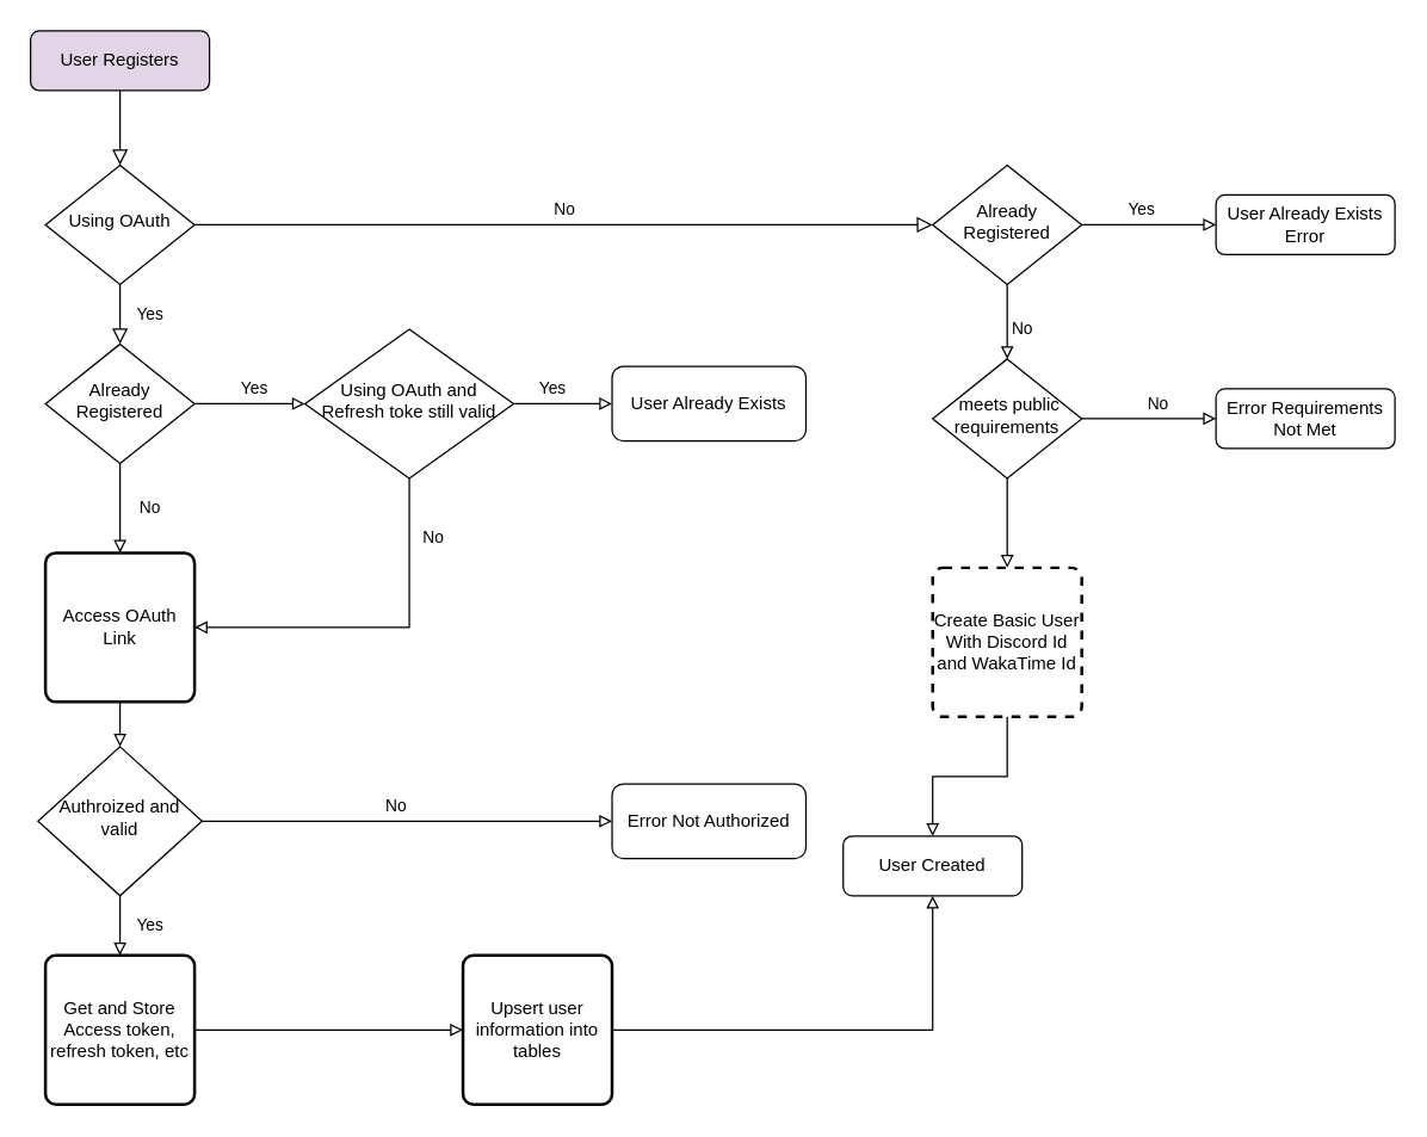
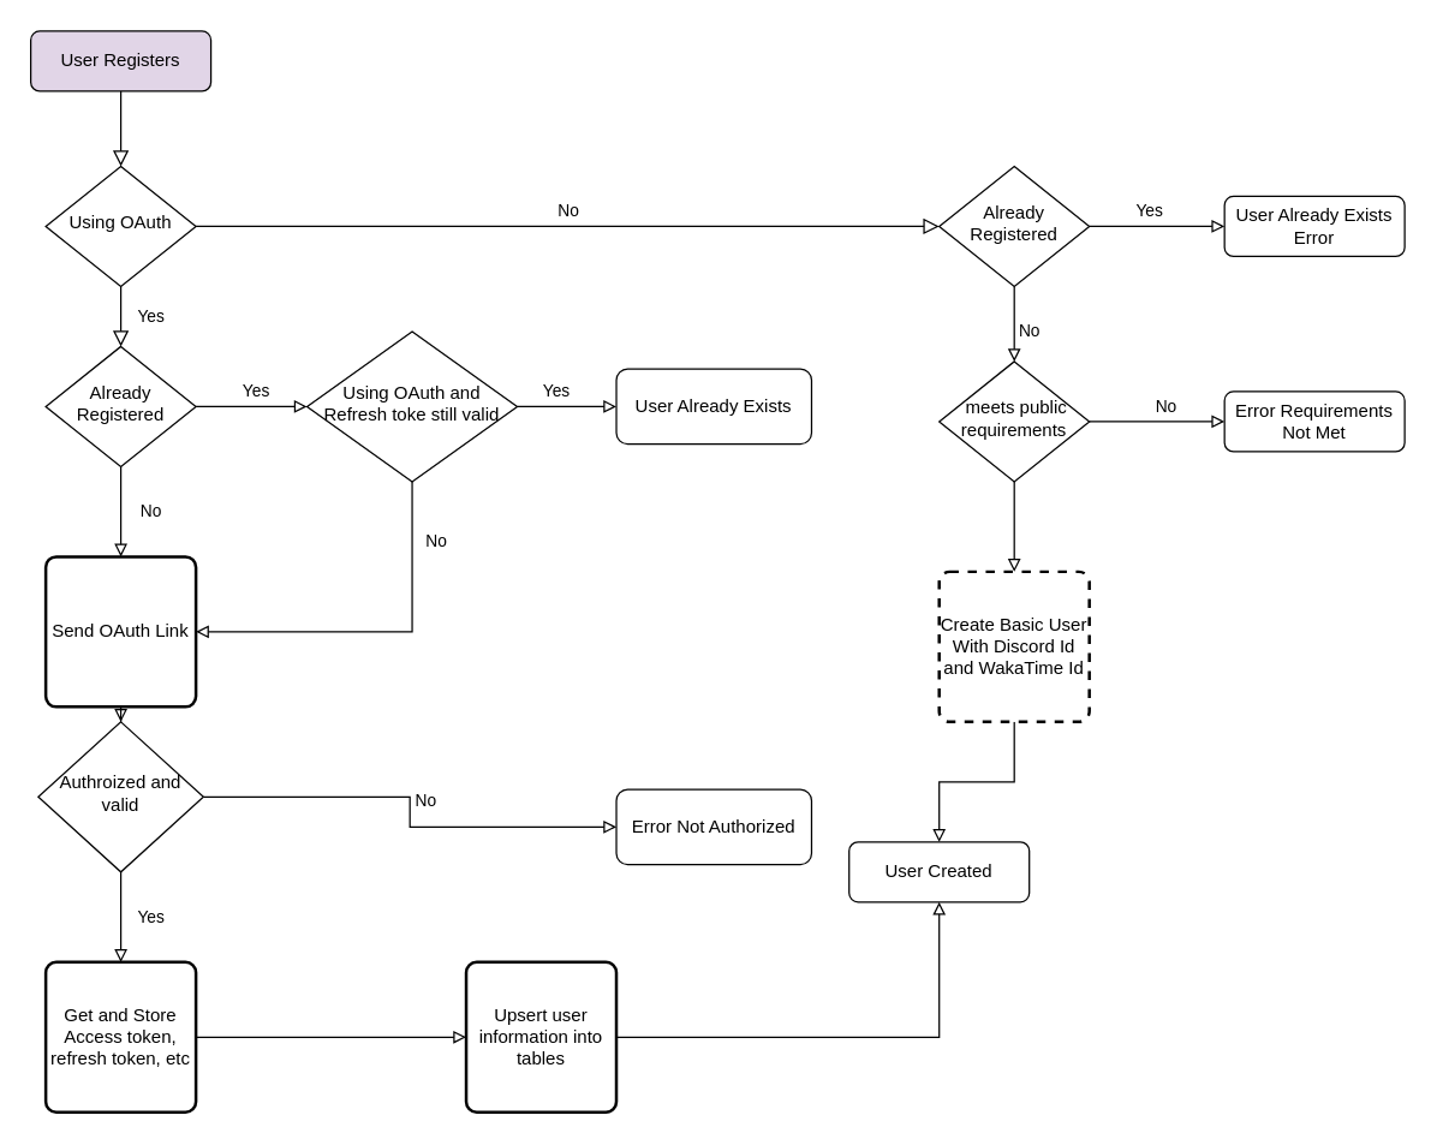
- <mxCell id="23" value="Access OAuth Link" style="rounded=1;whiteSpace=wrap;html=1;absoluteArcSize=1;arcSize=14;strokeWidth=2;" vertex="1" parent="1"><mxGeometry x="30" y="370" width="100" height="100" as="geometry" /></mxCell>
+ <mxCell id="23" value="Send OAuth Link" style="rounded=1;whiteSpace=wrap;html=1;absoluteArcSize=1;arcSize=14;strokeWidth=2;" vertex="1" parent="1"><mxGeometry x="30" y="370" width="100" height="100" as="geometry" /></mxCell>
- <mxCell id="26" value="Authroized and valid" style="rhombus;whiteSpace=wrap;html=1;shadow=0;fontFamily=Helvetica;fontSize=12;align=center;strokeWidth=1;spacing=6;spacingTop=-4;" vertex="1" parent="1"><mxGeometry x="25" y="500" width="110" height="100" as="geometry" /></mxCell>
+ <mxCell id="26" value="Authroized and valid" style="rhombus;whiteSpace=wrap;html=1;shadow=0;fontFamily=Helvetica;fontSize=12;align=center;strokeWidth=1;spacing=6;spacingTop=-4;" vertex="1" parent="1"><mxGeometry x="25" y="480" width="110" height="100" as="geometry" /></mxCell>
